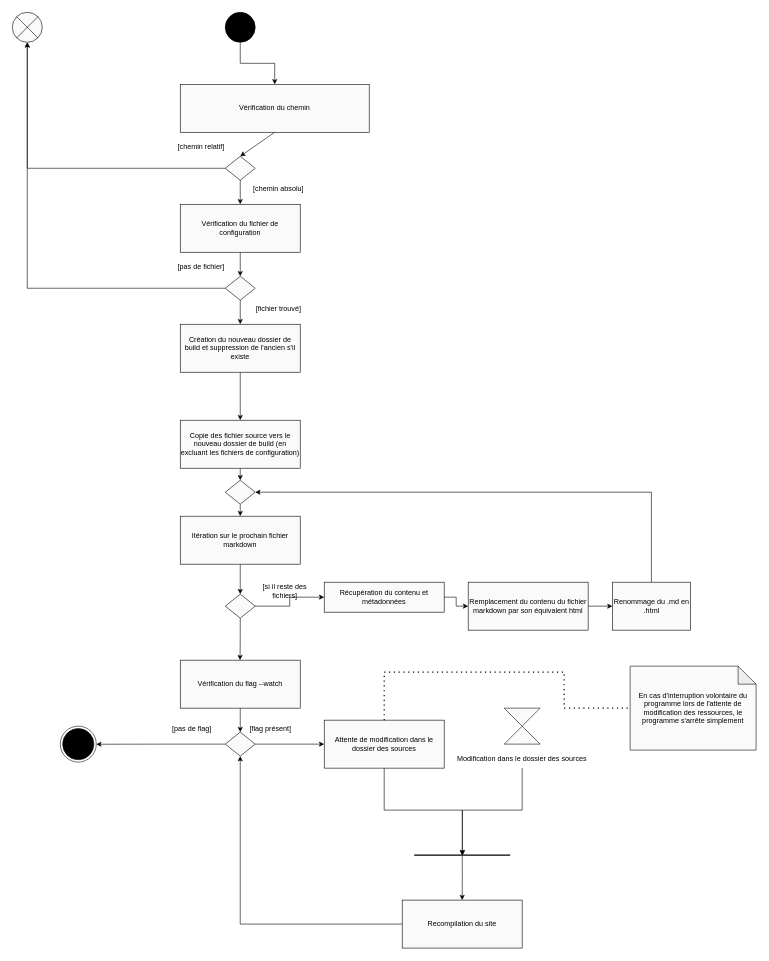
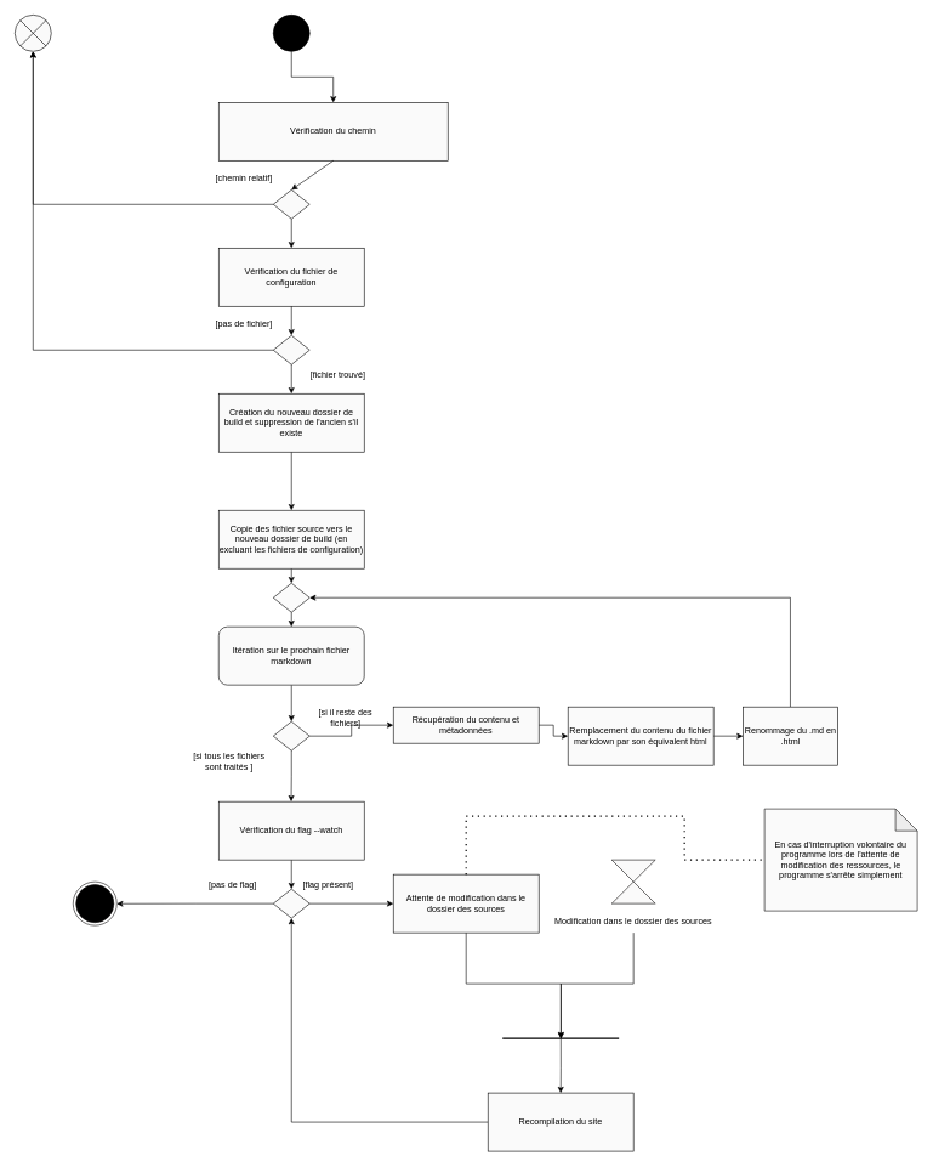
- <mxCell id="11" value="[chemin absolu]" style="text;html=1;strokeColor=none;fillColor=none;align=center;verticalAlign=middle;whiteSpace=wrap;rounded=0;" vertex="1" parent="1"><mxGeometry x="419" y="300" width="90" height="30" as="geometry" /></mxCell>
- <mxCell id="24" value="Itération sur le prochain fichier markdown" style="rounded=0;whiteSpace=wrap;html=1;fillColor=#FAFAFA;" vertex="1" parent="1"><mxGeometry x="300" y="860" width="200" height="80" as="geometry" /></mxCell>
+ <mxCell id="24" value="Itération sur le prochain fichier markdown" style="whiteSpace=wrap;html=1;fillColor=#FAFAFA;rounded=1;" vertex="1" parent="1"><mxGeometry x="300" y="860" width="200" height="80" as="geometry" /></mxCell>
+ <mxCell id="28" value="[si tous les fichiers sont traités ]" style="text;html=1;strokeColor=none;fillColor=none;align=center;verticalAlign=middle;whiteSpace=wrap;rounded=0;" vertex="1" parent="1"><mxGeometry x="254" y="1030" width="121" height="30" as="geometry" /></mxCell>
